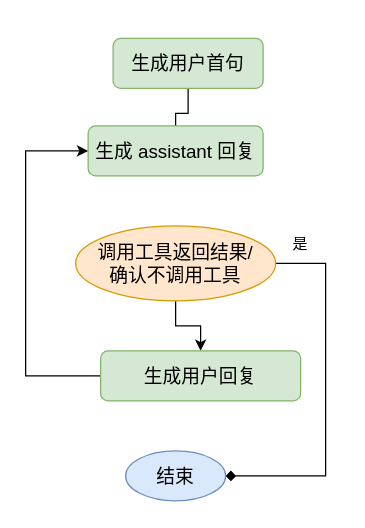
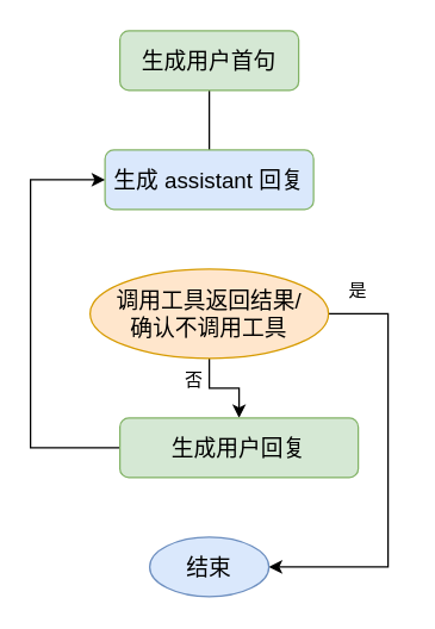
- <mxCell id="3" value="&lt;font style=&quot;font-size: 15px;&quot;&gt;生成用户首句&lt;/font&gt;" style="rounded=1;whiteSpace=wrap;html=1;fillColor=#d5e8d4;strokeColor=#82b366;" vertex="1" parent="1"><mxGeometry x="90" y="30" width="120" height="40" as="geometry" /></mxCell>
+ <mxCell id="3" value="&lt;font style=&quot;font-size: 15px;&quot;&gt;生成用户首句&lt;/font&gt;" style="rounded=1;whiteSpace=wrap;html=1;fillColor=#d5e8d4;strokeColor=#82b366;" vertex="1" parent="1"><mxGeometry x="80" y="20" width="120" height="40" as="geometry" /></mxCell>
- <mxCell id="4" value="&lt;span style=&quot;font-size: 15px;&quot;&gt;生成 assistant 回复&lt;/span&gt;" style="rounded=1;whiteSpace=wrap;html=1;fillColor=#d5e8d4;strokeColor=#82b366;" vertex="1" parent="1"><mxGeometry x="70" y="100" width="140" height="40" as="geometry" /></mxCell>
+ <mxCell id="4" value="&lt;span style=&quot;font-size: 15px;&quot;&gt;生成 assistant 回复&lt;/span&gt;" style="rounded=1;whiteSpace=wrap;html=1;fillColor=#dae8fc;strokeColor=#82b366;" vertex="1" parent="1"><mxGeometry x="70" y="100" width="140" height="40" as="geometry" /></mxCell>
+ <mxCell id="12" value="否" style="text;html=1;align=center;verticalAlign=middle;whiteSpace=wrap;rounded=0;" vertex="1" parent="1"><mxGeometry x="100" y="240" width="60" height="30" as="geometry" /></mxCell>
- <mxCell id="6" style="edgeStyle=orthogonalEdgeStyle;rounded=0;orthogonalLoop=1;jettySize=auto;html=1;entryX=1;entryY=0.5;entryDx=0;entryDy=0;endArrow=diamond;" edge="1" parent="1" source="7" target="8"><mxGeometry relative="1" as="geometry"><Array as="points"><mxPoint x="260" y="210" /><mxPoint x="260" y="380" /></Array></mxGeometry></mxCell>
+ <mxCell id="6" style="edgeStyle=orthogonalEdgeStyle;rounded=0;orthogonalLoop=1;jettySize=auto;html=1;entryX=1;entryY=0.5;entryDx=0;entryDy=0;" edge="1" parent="1" source="7" target="8"><mxGeometry relative="1" as="geometry"><Array as="points"><mxPoint x="260" y="210" /><mxPoint x="260" y="380" /></Array></mxGeometry></mxCell>
